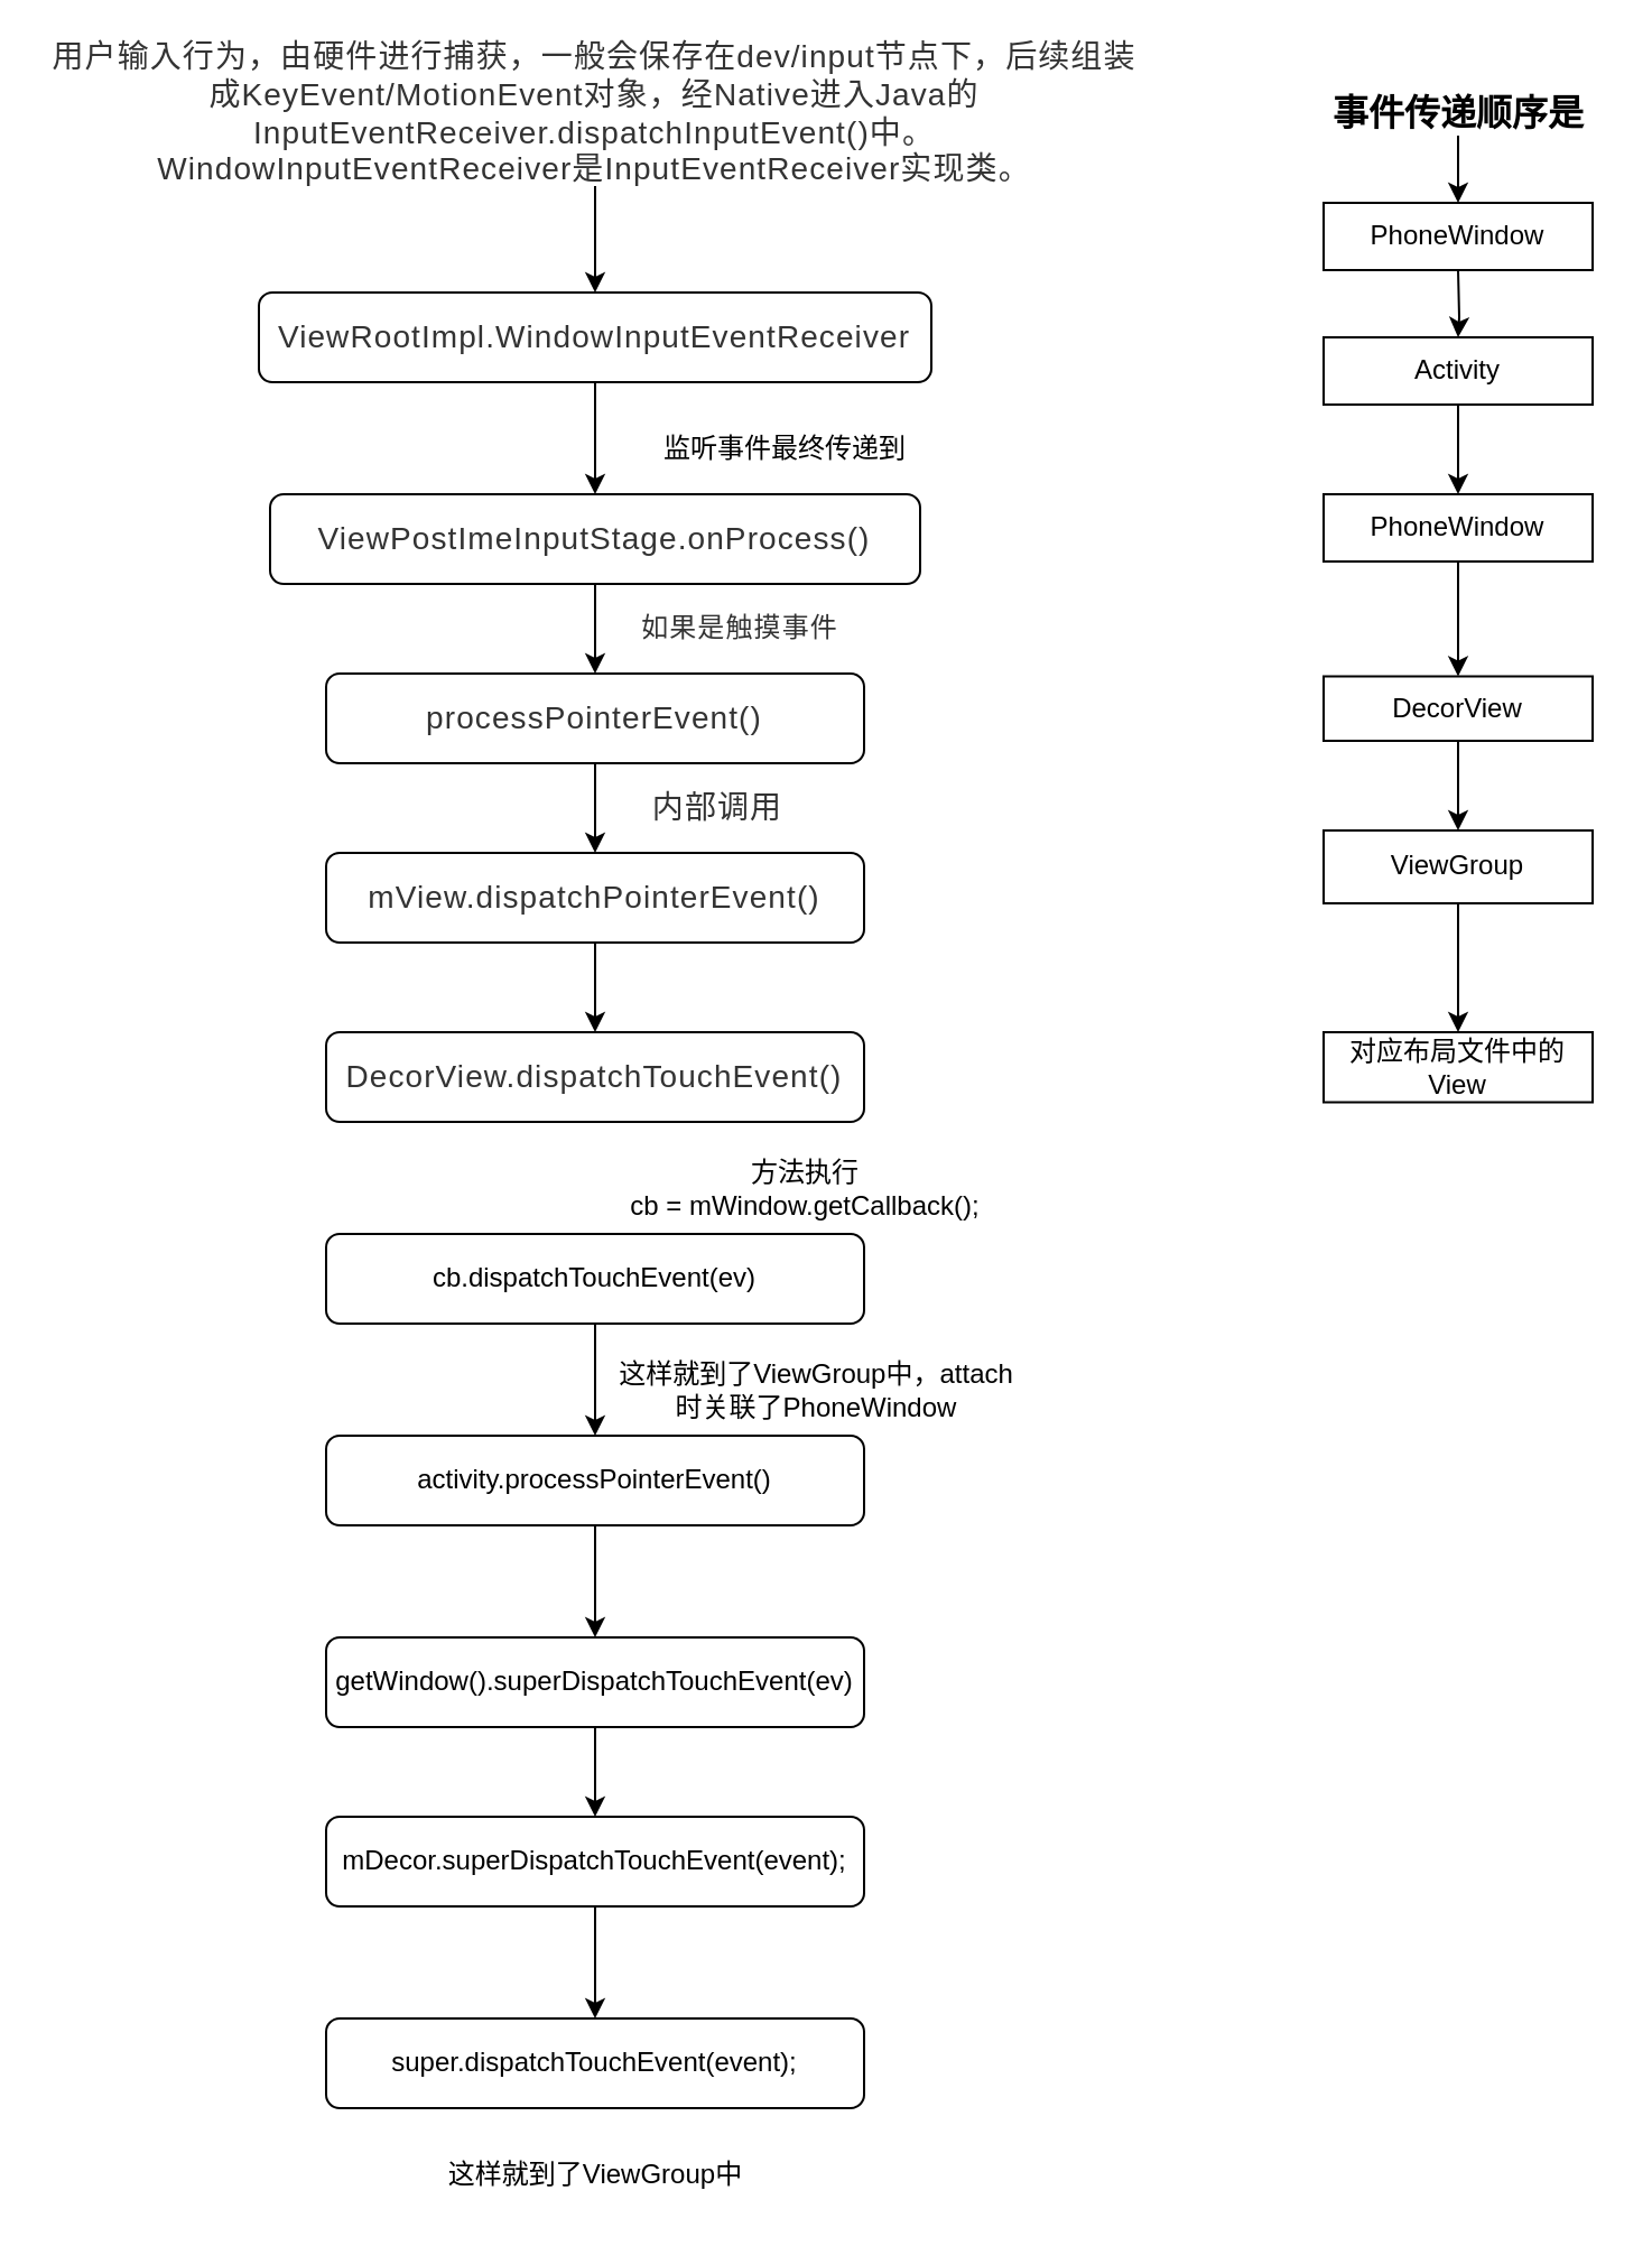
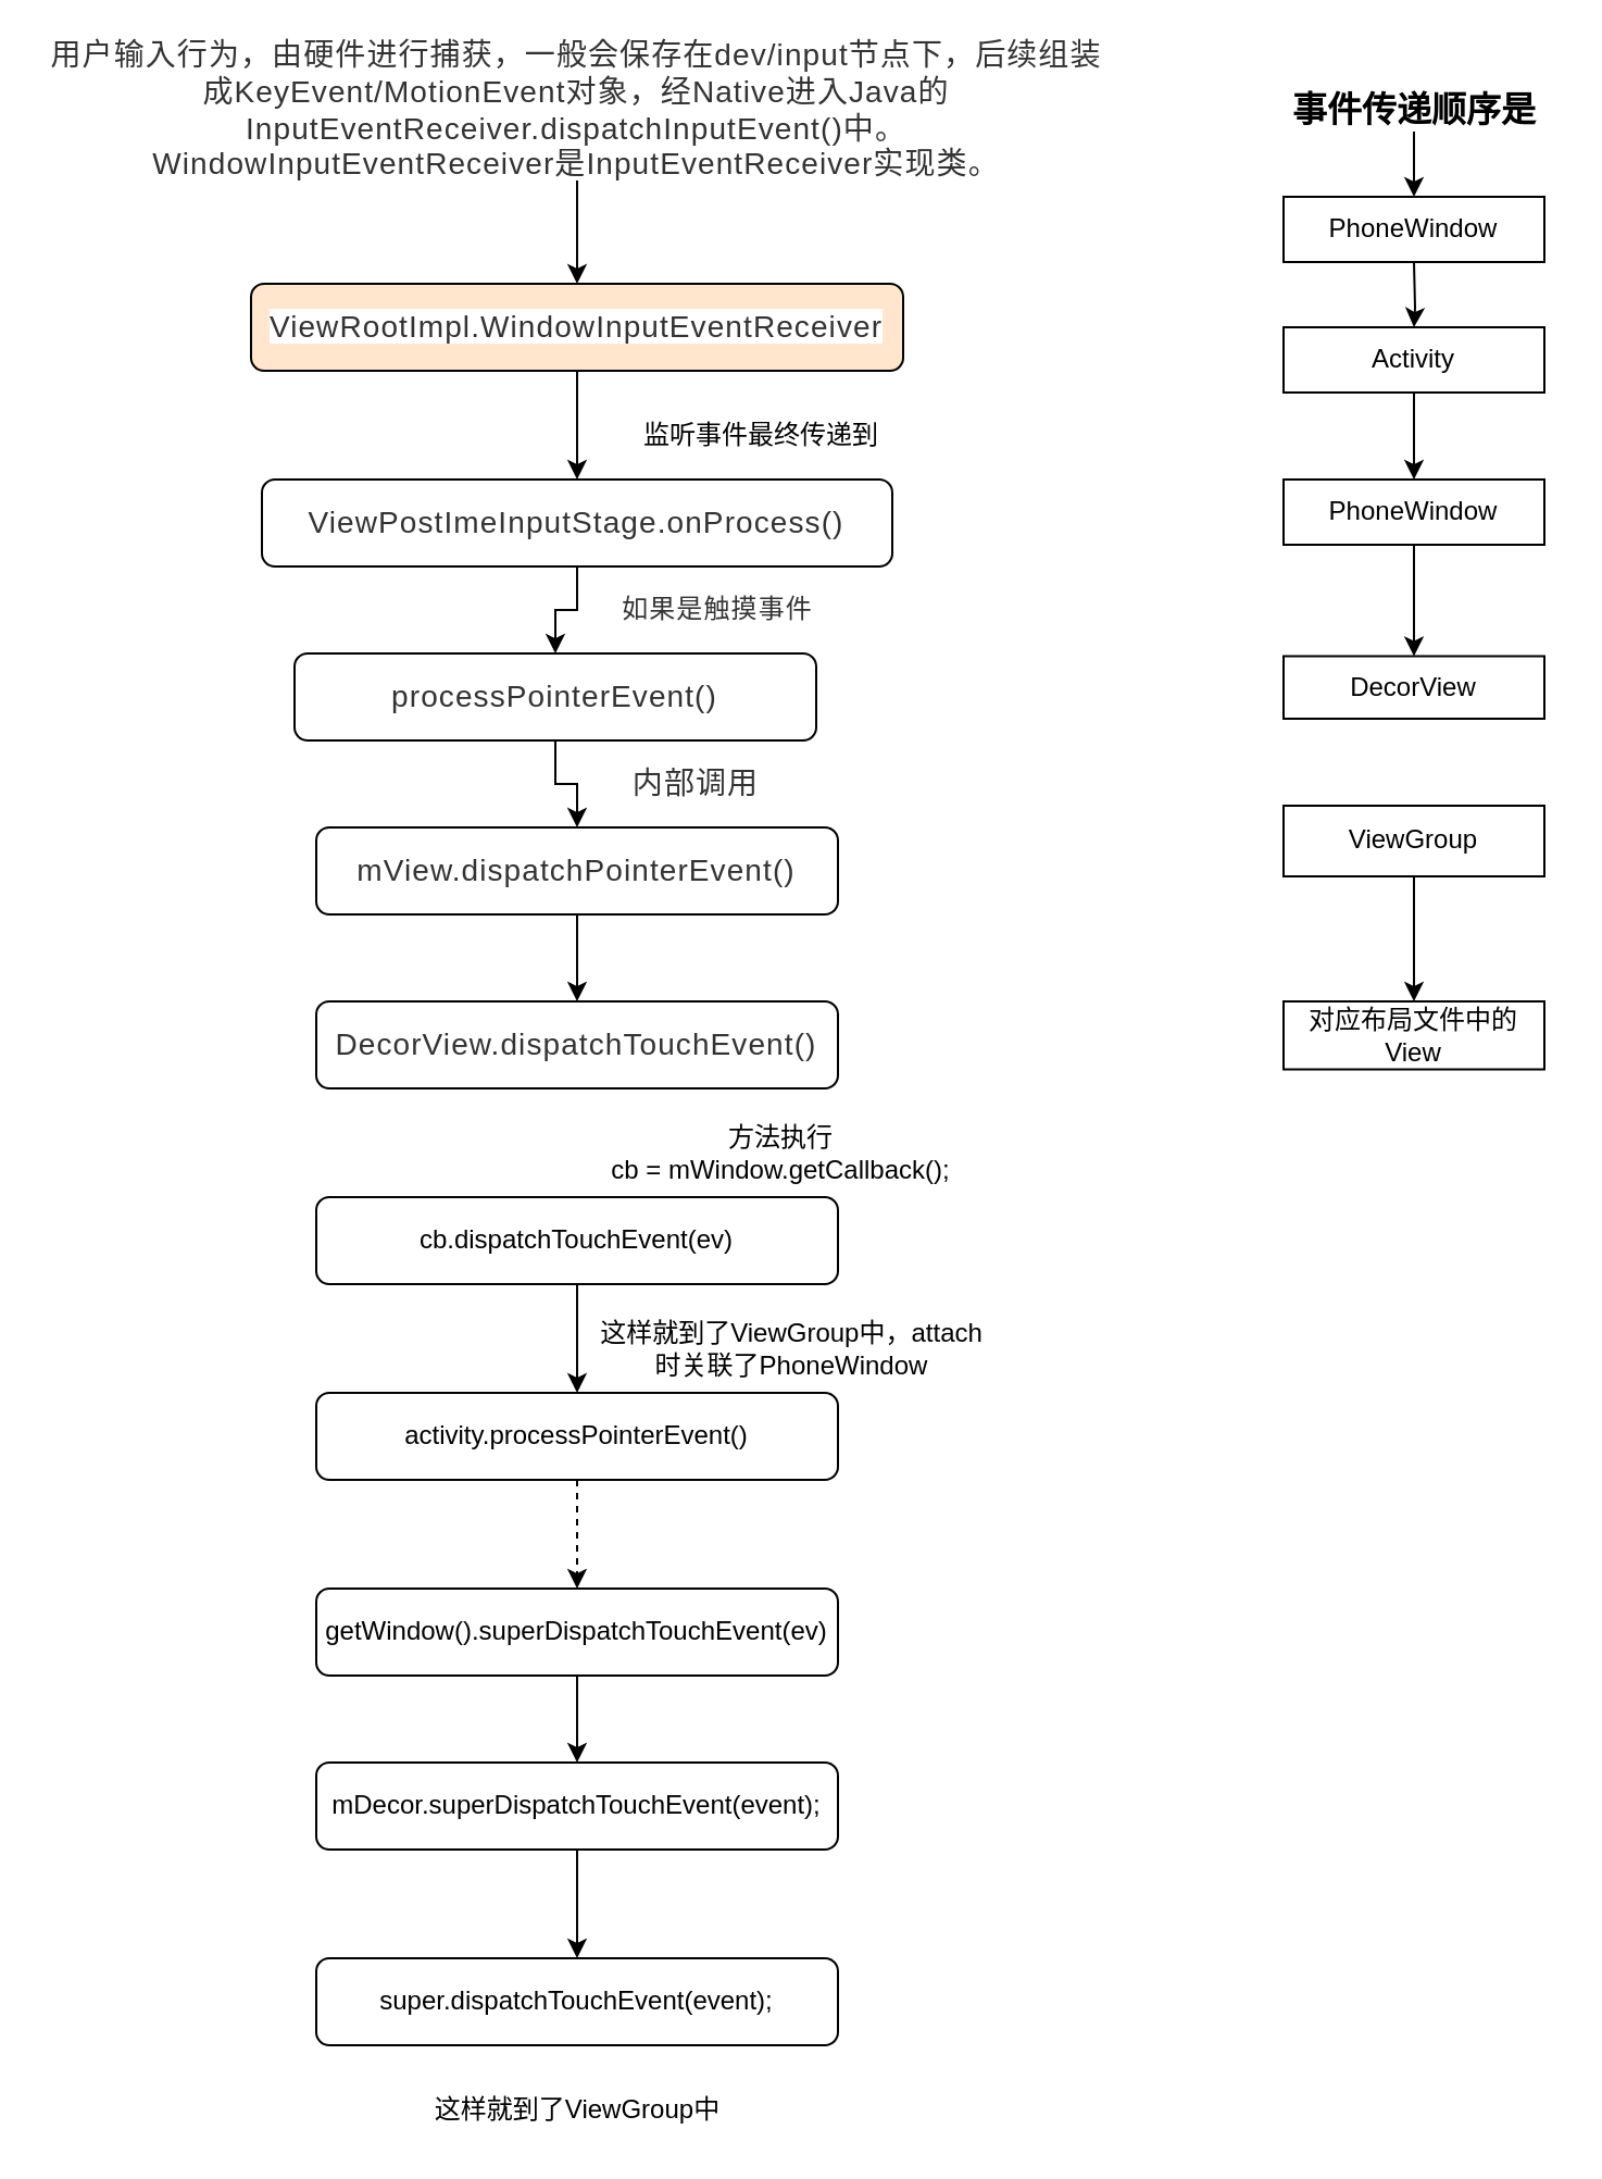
- <mxCell id="3" value="&lt;span style=&quot;color: rgb(51 , 51 , 51) ; font-family: , , , &amp;#34;helvetica neue&amp;#34; , &amp;#34;pingfang sc&amp;#34; , &amp;#34;hiragino sans gb&amp;#34; , &amp;#34;microsoft yahei ui&amp;#34; , &amp;#34;microsoft yahei&amp;#34; , &amp;#34;arial&amp;#34; , sans-serif ; font-size: 14px ; letter-spacing: 0.544px ; text-align: left ; background-color: rgb(255 , 255 , 255)&quot;&gt;ViewRootImpl.WindowInputEventReceiver&lt;/span&gt;" style="rounded=1;whiteSpace=wrap;html=1;fontSize=12;glass=0;strokeWidth=1;shadow=0;" parent="1" vertex="1"><mxGeometry x="115" y="130" width="300" height="40" as="geometry" /></mxCell>
+ <mxCell id="3" value="&lt;span style=&quot;color: rgb(51 , 51 , 51) ; font-family: , , , &amp;#34;helvetica neue&amp;#34; , &amp;#34;pingfang sc&amp;#34; , &amp;#34;hiragino sans gb&amp;#34; , &amp;#34;microsoft yahei ui&amp;#34; , &amp;#34;microsoft yahei&amp;#34; , &amp;#34;arial&amp;#34; , sans-serif ; font-size: 14px ; letter-spacing: 0.544px ; text-align: left ; background-color: rgb(255 , 255 , 255)&quot;&gt;ViewRootImpl.WindowInputEventReceiver&lt;/span&gt;" style="rounded=1;whiteSpace=wrap;html=1;fontSize=12;glass=0;strokeWidth=1;shadow=0;fillColor=#ffe6cc;" parent="1" vertex="1"><mxGeometry x="115" y="130" width="300" height="40" as="geometry" /></mxCell>
- <mxCell id="12" value="&lt;span style=&quot;color: rgb(51 , 51 , 51) ; font-family: , , , &amp;#34;helvetica neue&amp;#34; , &amp;#34;pingfang sc&amp;#34; , &amp;#34;hiragino sans gb&amp;#34; , &amp;#34;microsoft yahei ui&amp;#34; , &amp;#34;microsoft yahei&amp;#34; , &amp;#34;arial&amp;#34; , sans-serif ; font-size: 14px ; letter-spacing: 0.544px ; text-align: left ; background-color: rgb(255 , 255 , 255)&quot;&gt;processPointerEvent()&lt;/span&gt;" style="rounded=1;whiteSpace=wrap;html=1;" vertex="1" parent="1"><mxGeometry x="145" y="300" width="240" height="40" as="geometry" /></mxCell>
+ <mxCell id="12" value="&lt;span style=&quot;color: rgb(51 , 51 , 51) ; font-family: , , , &amp;#34;helvetica neue&amp;#34; , &amp;#34;pingfang sc&amp;#34; , &amp;#34;hiragino sans gb&amp;#34; , &amp;#34;microsoft yahei ui&amp;#34; , &amp;#34;microsoft yahei&amp;#34; , &amp;#34;arial&amp;#34; , sans-serif ; font-size: 14px ; letter-spacing: 0.544px ; text-align: left ; background-color: rgb(255 , 255 , 255)&quot;&gt;processPointerEvent()&lt;/span&gt;" style="rounded=1;whiteSpace=wrap;html=1;" vertex="1" parent="1"><mxGeometry x="135" y="300" width="240" height="40" as="geometry" /></mxCell>
- <mxCell id="37" value="" style="edgeStyle=orthogonalEdgeStyle;rounded=0;orthogonalLoop=1;jettySize=auto;html=1;fontSize=12;" edge="1" parent="1" source="38" target="40"><mxGeometry relative="1" as="geometry" /></mxCell>
- <mxCell id="23" value="" style="edgeStyle=orthogonalEdgeStyle;rounded=0;orthogonalLoop=1;jettySize=auto;html=1;fontSize=12;" edge="1" parent="1" source="24" target="27"><mxGeometry relative="1" as="geometry" /></mxCell>
+ <mxCell id="23" value="" style="edgeStyle=orthogonalEdgeStyle;rounded=0;orthogonalLoop=1;jettySize=auto;html=1;fontSize=12;dashed=1;" edge="1" parent="1" source="24" target="27"><mxGeometry relative="1" as="geometry" /></mxCell>
